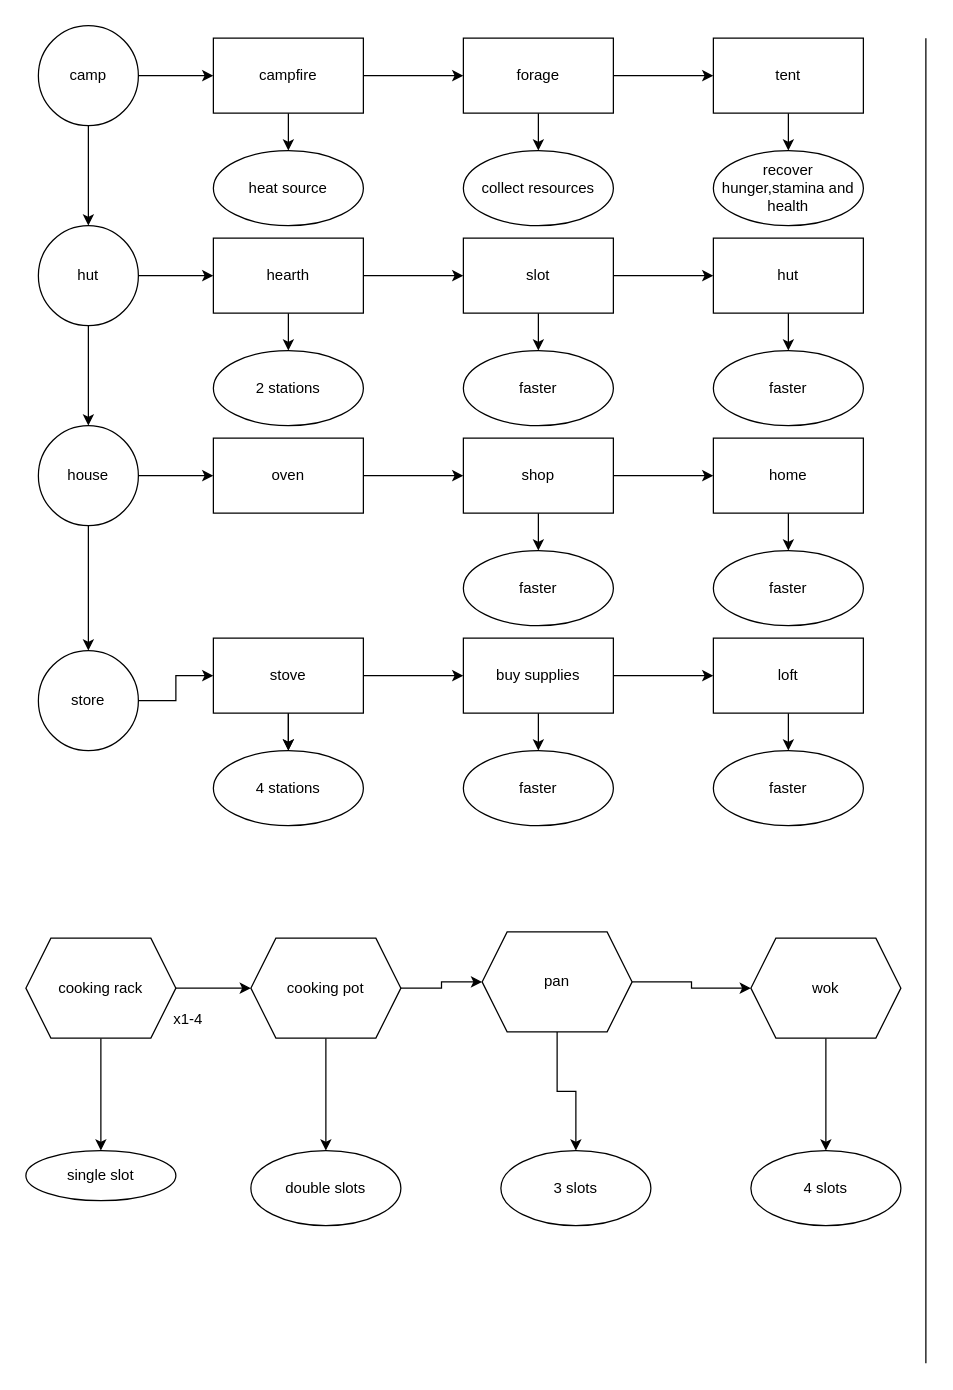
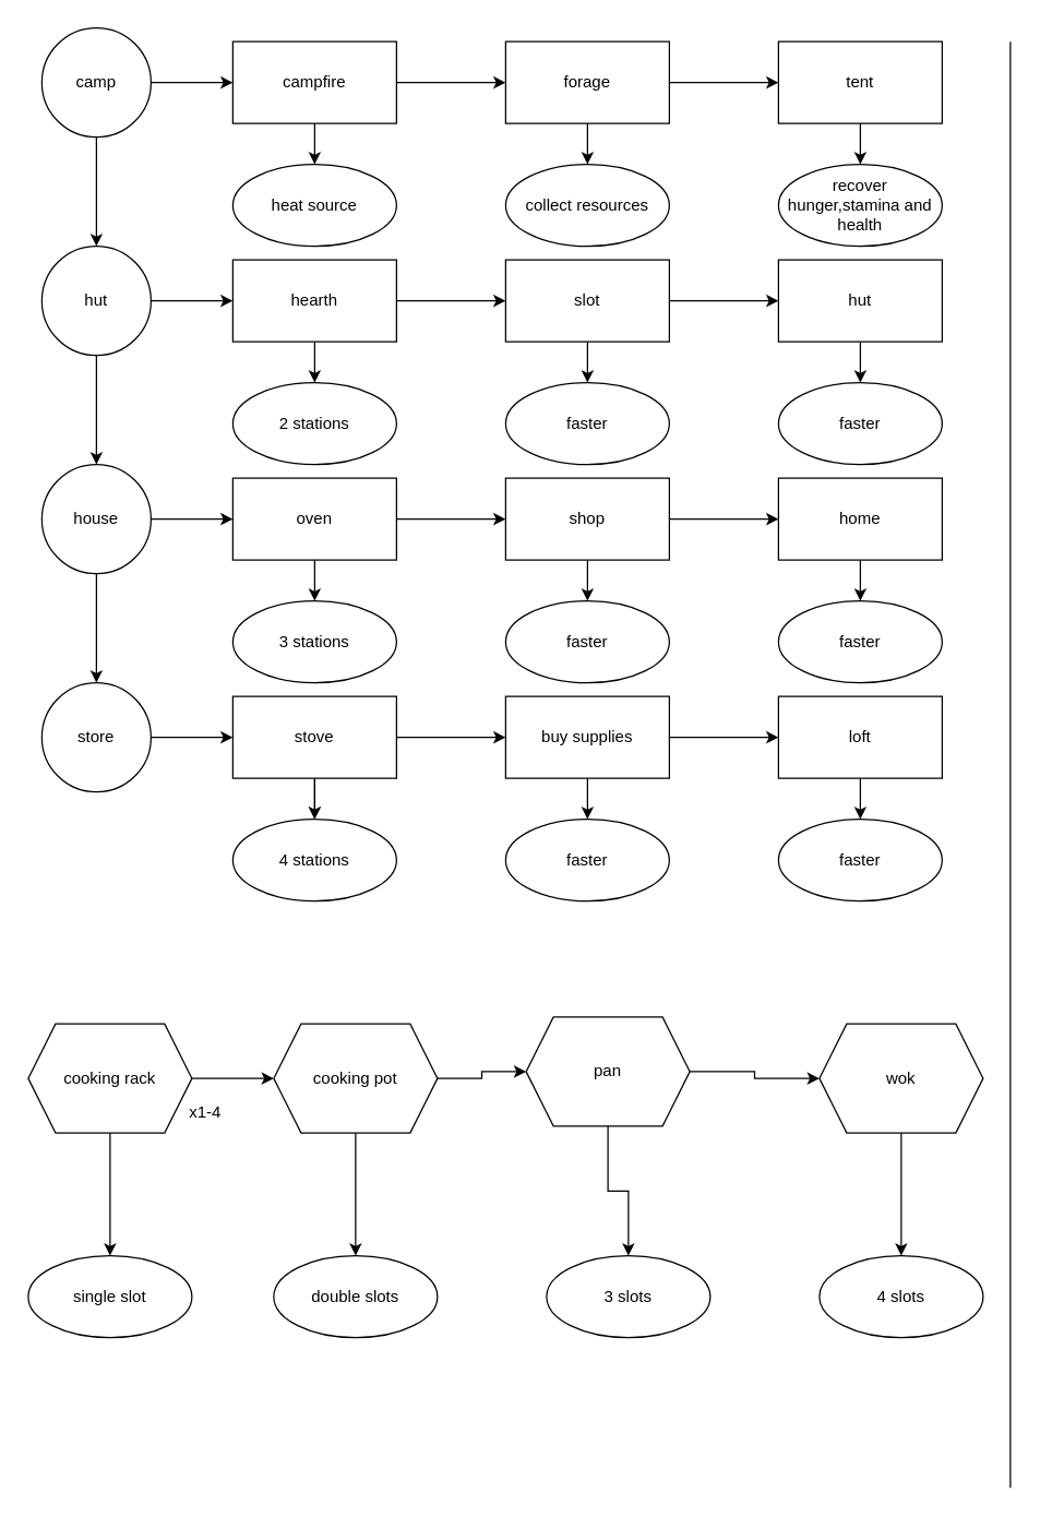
+ <mxCell id="49" value="" style="edgeStyle=orthogonalEdgeStyle;rounded=0;orthogonalLoop=1;jettySize=auto;html=1;" parent="1" source="50" target="56" edge="1"><mxGeometry relative="1" as="geometry" /></mxCell>
+ <mxCell id="56" value="3 stations" style="ellipse;whiteSpace=wrap;html=1;" parent="1" vertex="1"><mxGeometry x="170" y="440" width="120" height="60" as="geometry" /></mxCell>
- <mxCell id="60" value="store" style="ellipse;whiteSpace=wrap;html=1;aspect=fixed;" parent="1" vertex="1"><mxGeometry x="30" y="520" width="80" height="80" as="geometry" /></mxCell>
+ <mxCell id="60" value="store" style="ellipse;whiteSpace=wrap;html=1;aspect=fixed;" parent="1" vertex="1"><mxGeometry x="30" y="500" width="80" height="80" as="geometry" /></mxCell>
- <mxCell id="19" value="single slot" style="ellipse;whiteSpace=wrap;html=1;" parent="1" vertex="1"><mxGeometry x="20" y="920" width="120" height="40" as="geometry" /></mxCell>
+ <mxCell id="19" value="single slot" style="ellipse;whiteSpace=wrap;html=1;" parent="1" vertex="1"><mxGeometry y="920" width="120" height="60" as="geometry" x="20" /></mxCell>
